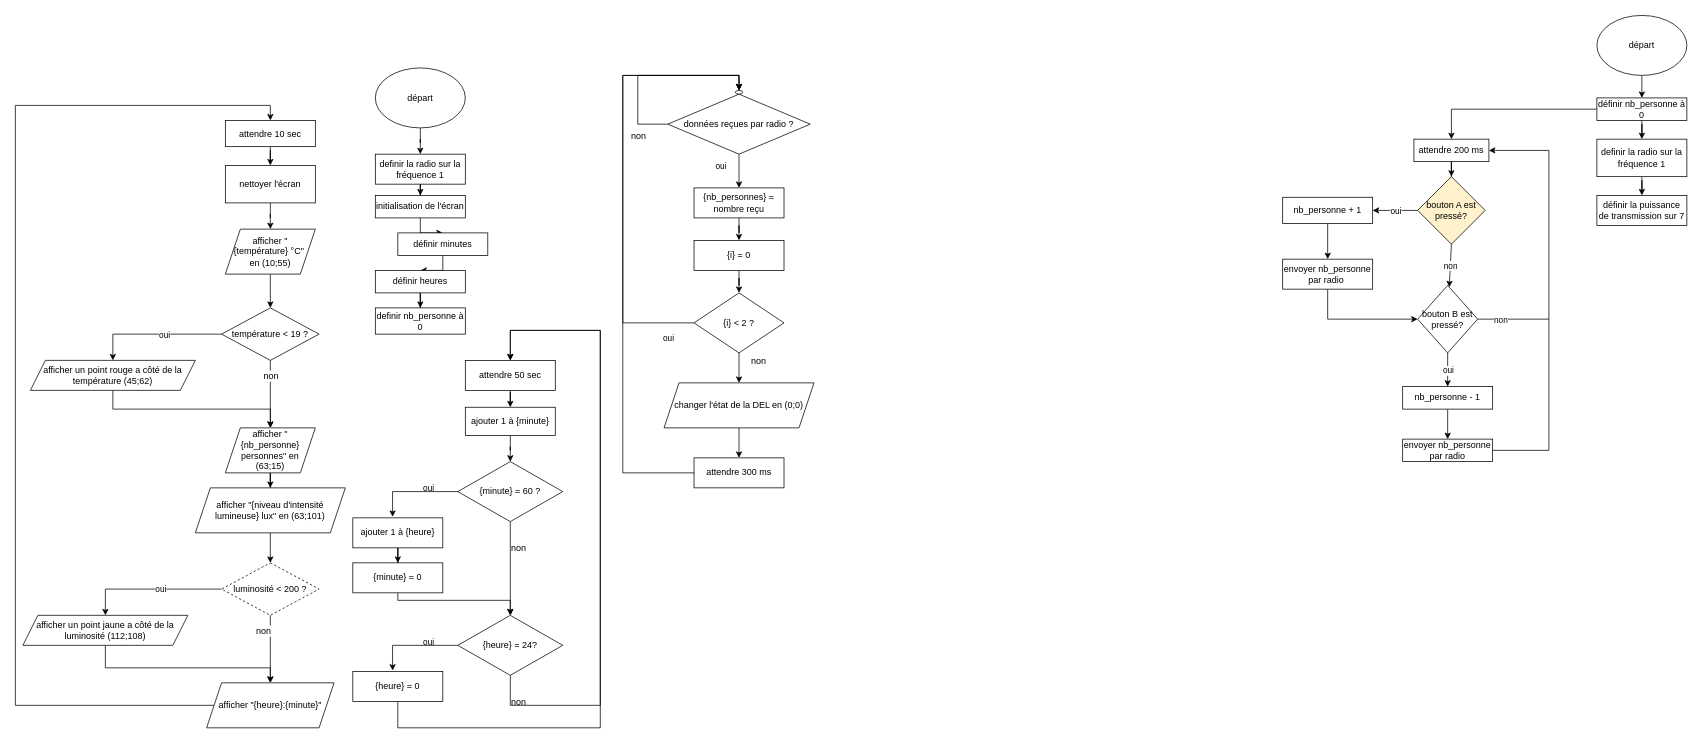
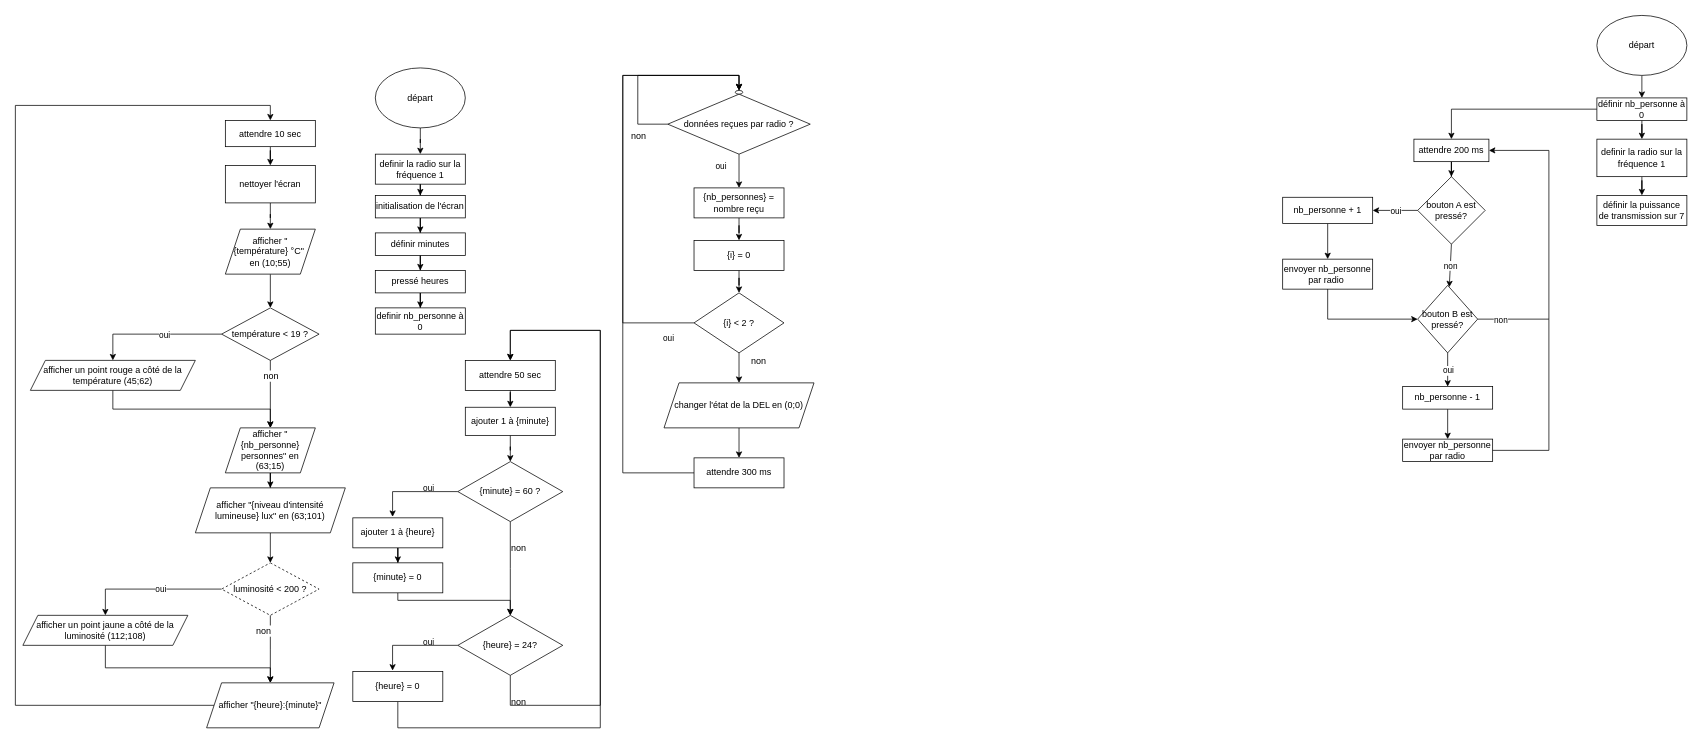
- <mxCell id="10" value="bouton A est pressé?" style="rhombus;whiteSpace=wrap;html=1;rounded=0;fillColor=#fff2cc;" parent="1" vertex="1"><mxGeometry x="1890" y="235" width="90" height="90" as="geometry" /></mxCell>
+ <mxCell id="10" value="bouton A est pressé?" style="rhombus;whiteSpace=wrap;html=1;rounded=0;" parent="1" vertex="1"><mxGeometry x="1890" y="235" width="90" height="90" as="geometry" /></mxCell>
- <mxCell id="37" value="définir minutes" style="whiteSpace=wrap;html=1;" parent="1" vertex="1"><mxGeometry x="530" y="310" width="120" height="30" as="geometry" /></mxCell>
+ <mxCell id="37" value="définir minutes" style="whiteSpace=wrap;html=1;" parent="1" vertex="1"><mxGeometry x="500" y="310" width="120" height="30" as="geometry" /></mxCell>
- <mxCell id="39" value="définir heures" style="whiteSpace=wrap;html=1;" parent="1" vertex="1"><mxGeometry x="500" y="360" width="120" height="30" as="geometry" /></mxCell>
+ <mxCell id="39" value="pressé heures" style="whiteSpace=wrap;html=1;" parent="1" vertex="1"><mxGeometry x="500" y="360" width="120" height="30" as="geometry" /></mxCell>
